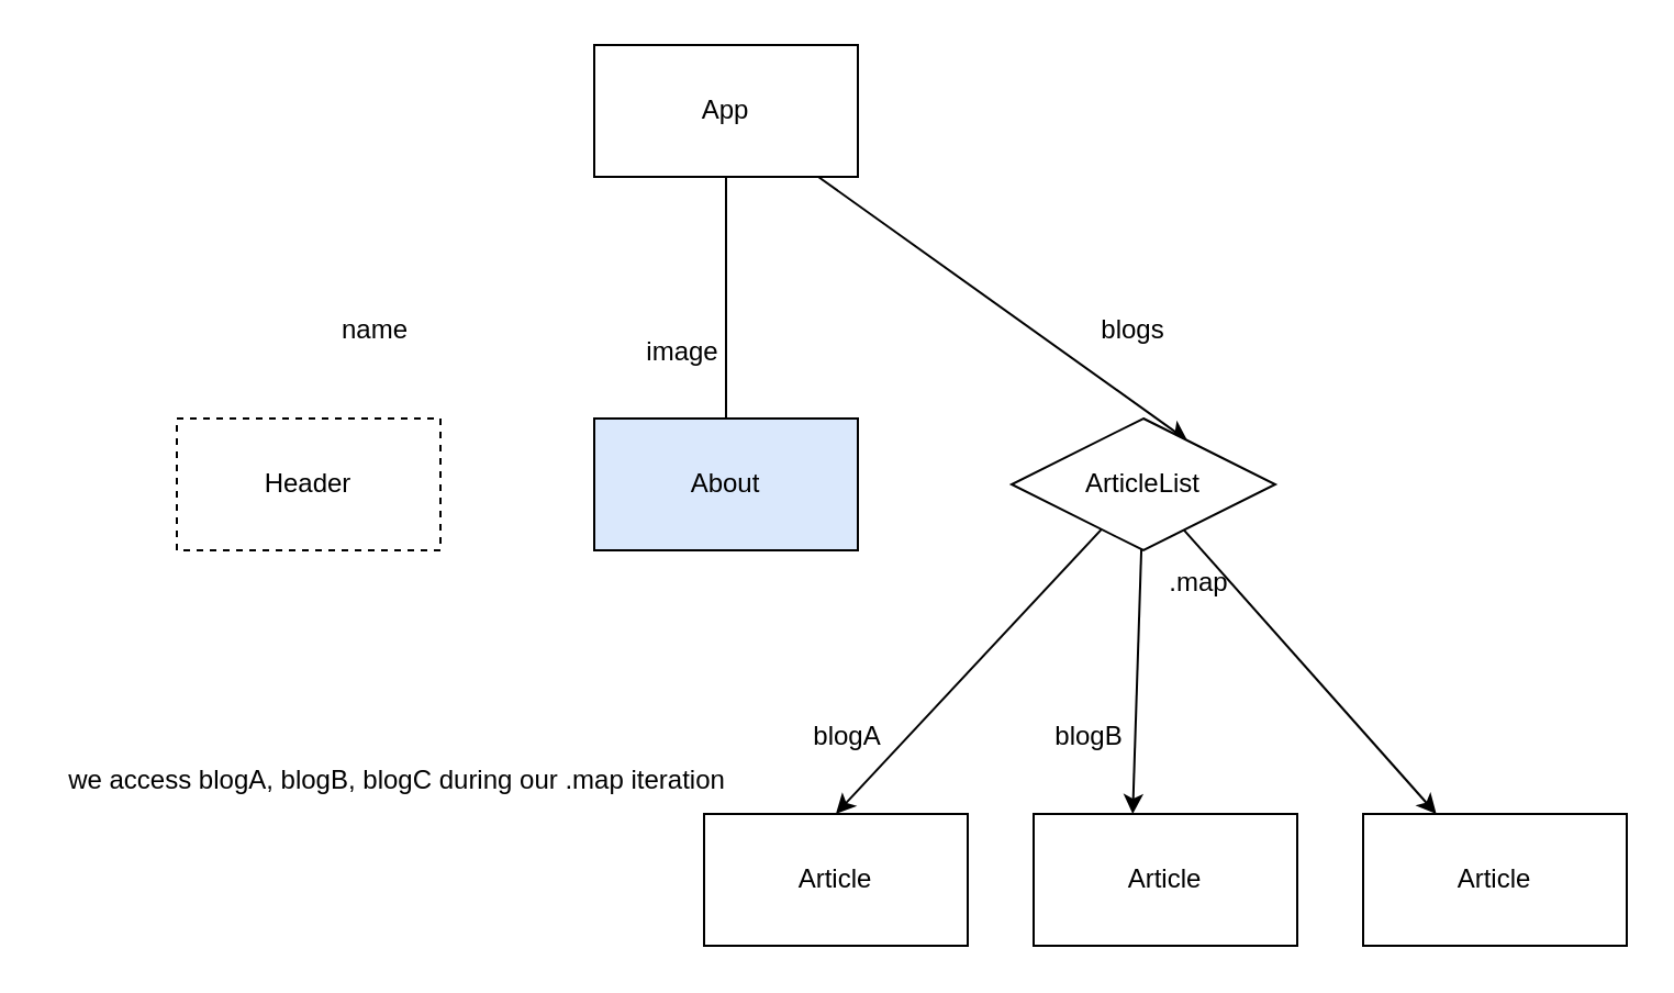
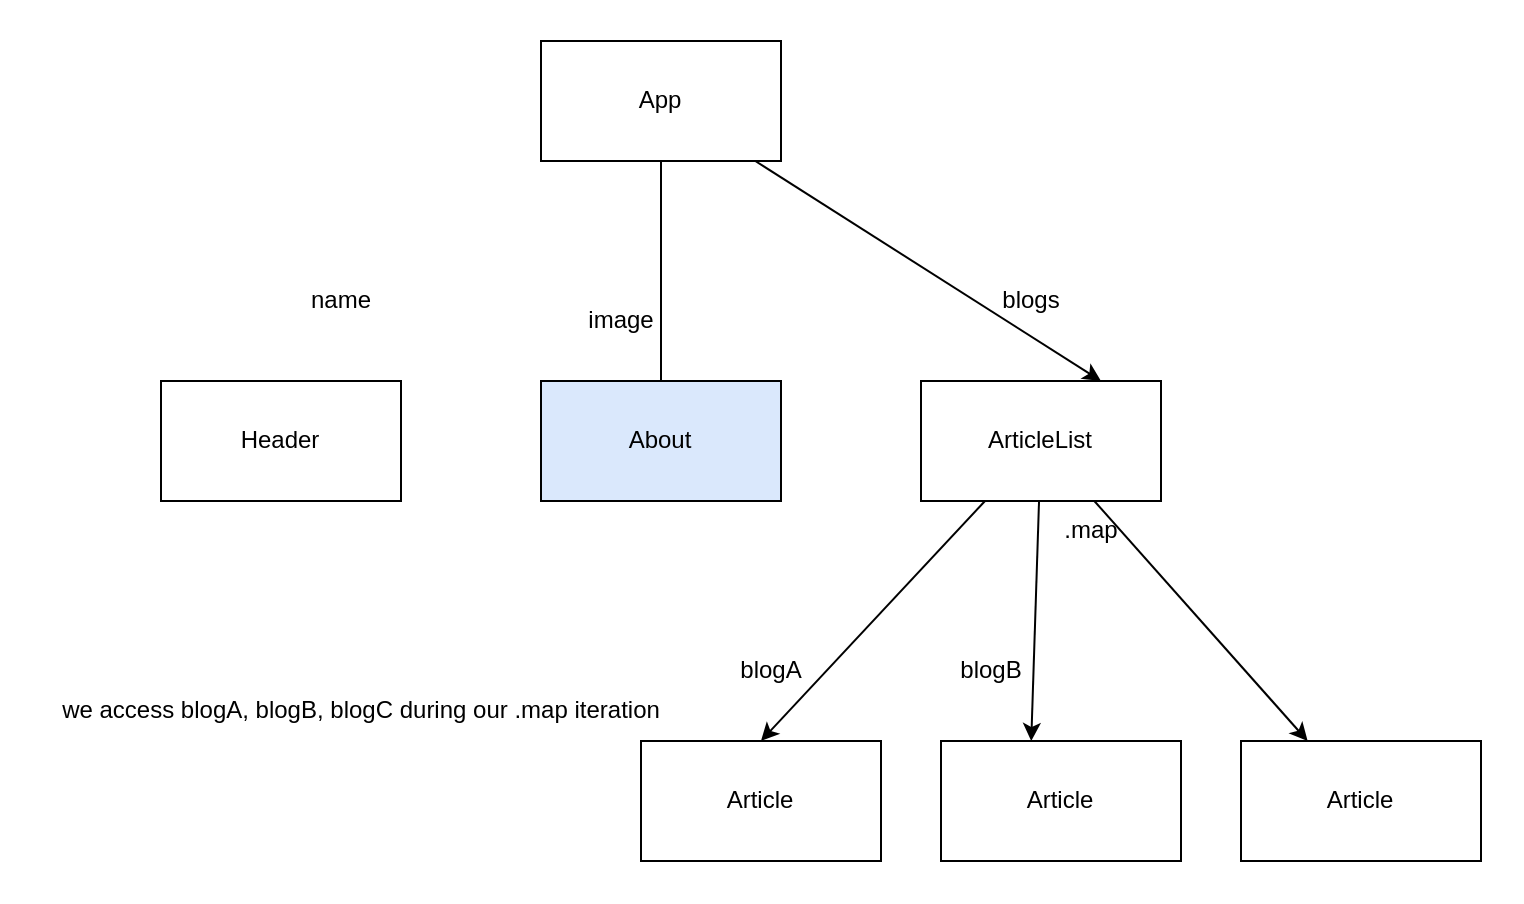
- <mxCell id="5" value="Header" style="whiteSpace=wrap;html=1;dashed=1;" vertex="1" parent="1"><mxGeometry x="80" y="190" width="120" height="60" as="geometry" /></mxCell>
+ <mxCell id="5" value="Header" style="whiteSpace=wrap;html=1;" vertex="1" parent="1"><mxGeometry x="80" y="190" width="120" height="60" as="geometry" /></mxCell>
- <mxCell id="10" value="ArticleList" style="rhombus;whiteSpace=wrap;html=1;" vertex="1" parent="1"><mxGeometry x="460" y="190" width="120" height="60" as="geometry" /></mxCell>
+ <mxCell id="10" value="ArticleList" style="whiteSpace=wrap;html=1;" vertex="1" parent="1"><mxGeometry x="460" y="190" width="120" height="60" as="geometry" /></mxCell>
